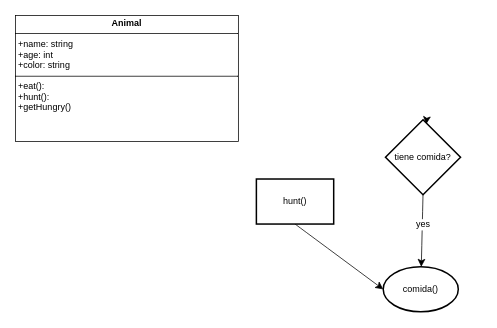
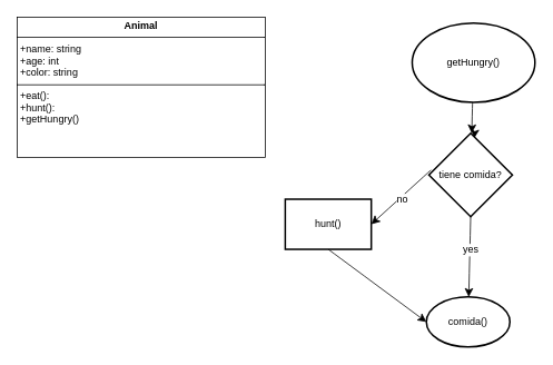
+ <mxCell id="4" value="getHungry()" style="strokeWidth=2;html=1;shape=mxgraph.flowchart.start_1;whiteSpace=wrap;" vertex="1" parent="1"><mxGeometry x="493" y="27" width="147" height="95" as="geometry" /></mxCell>
+ <mxCell id="12" value="" style="edgeStyle=none;curved=1;rounded=0;orthogonalLoop=1;jettySize=auto;html=1;fontSize=12;startSize=8;endSize=8;" edge="1" parent="1" source="4" target="13"><mxGeometry relative="1" as="geometry"><mxPoint x="567" y="122" as="sourcePoint" /><mxPoint x="567.251" y="165" as="targetPoint" /></mxGeometry></mxCell>
+ <mxCell id="5" value="" style="edgeStyle=none;curved=1;rounded=0;orthogonalLoop=1;jettySize=auto;html=1;fontSize=12;startSize=8;endSize=8;exitX=0.025;exitY=0.44;exitDx=0;exitDy=0;exitPerimeter=0;entryX=1;entryY=0.5;entryDx=0;entryDy=0;" edge="1" parent="1" source="13" target="11"><mxGeometry relative="1" as="geometry"><mxPoint x="513" y="195" as="sourcePoint" /><mxPoint x="464.5" y="210.36" as="targetPoint" /><Array as="points" /></mxGeometry></mxCell>
+ <mxCell id="6" value="no" style="edgeLabel;html=1;align=center;verticalAlign=middle;resizable=0;points=[];fontSize=12;" vertex="1" connectable="0" parent="5"><mxGeometry x="0.037" y="3" relative="1" as="geometry"><mxPoint as="offset" /></mxGeometry></mxCell>
